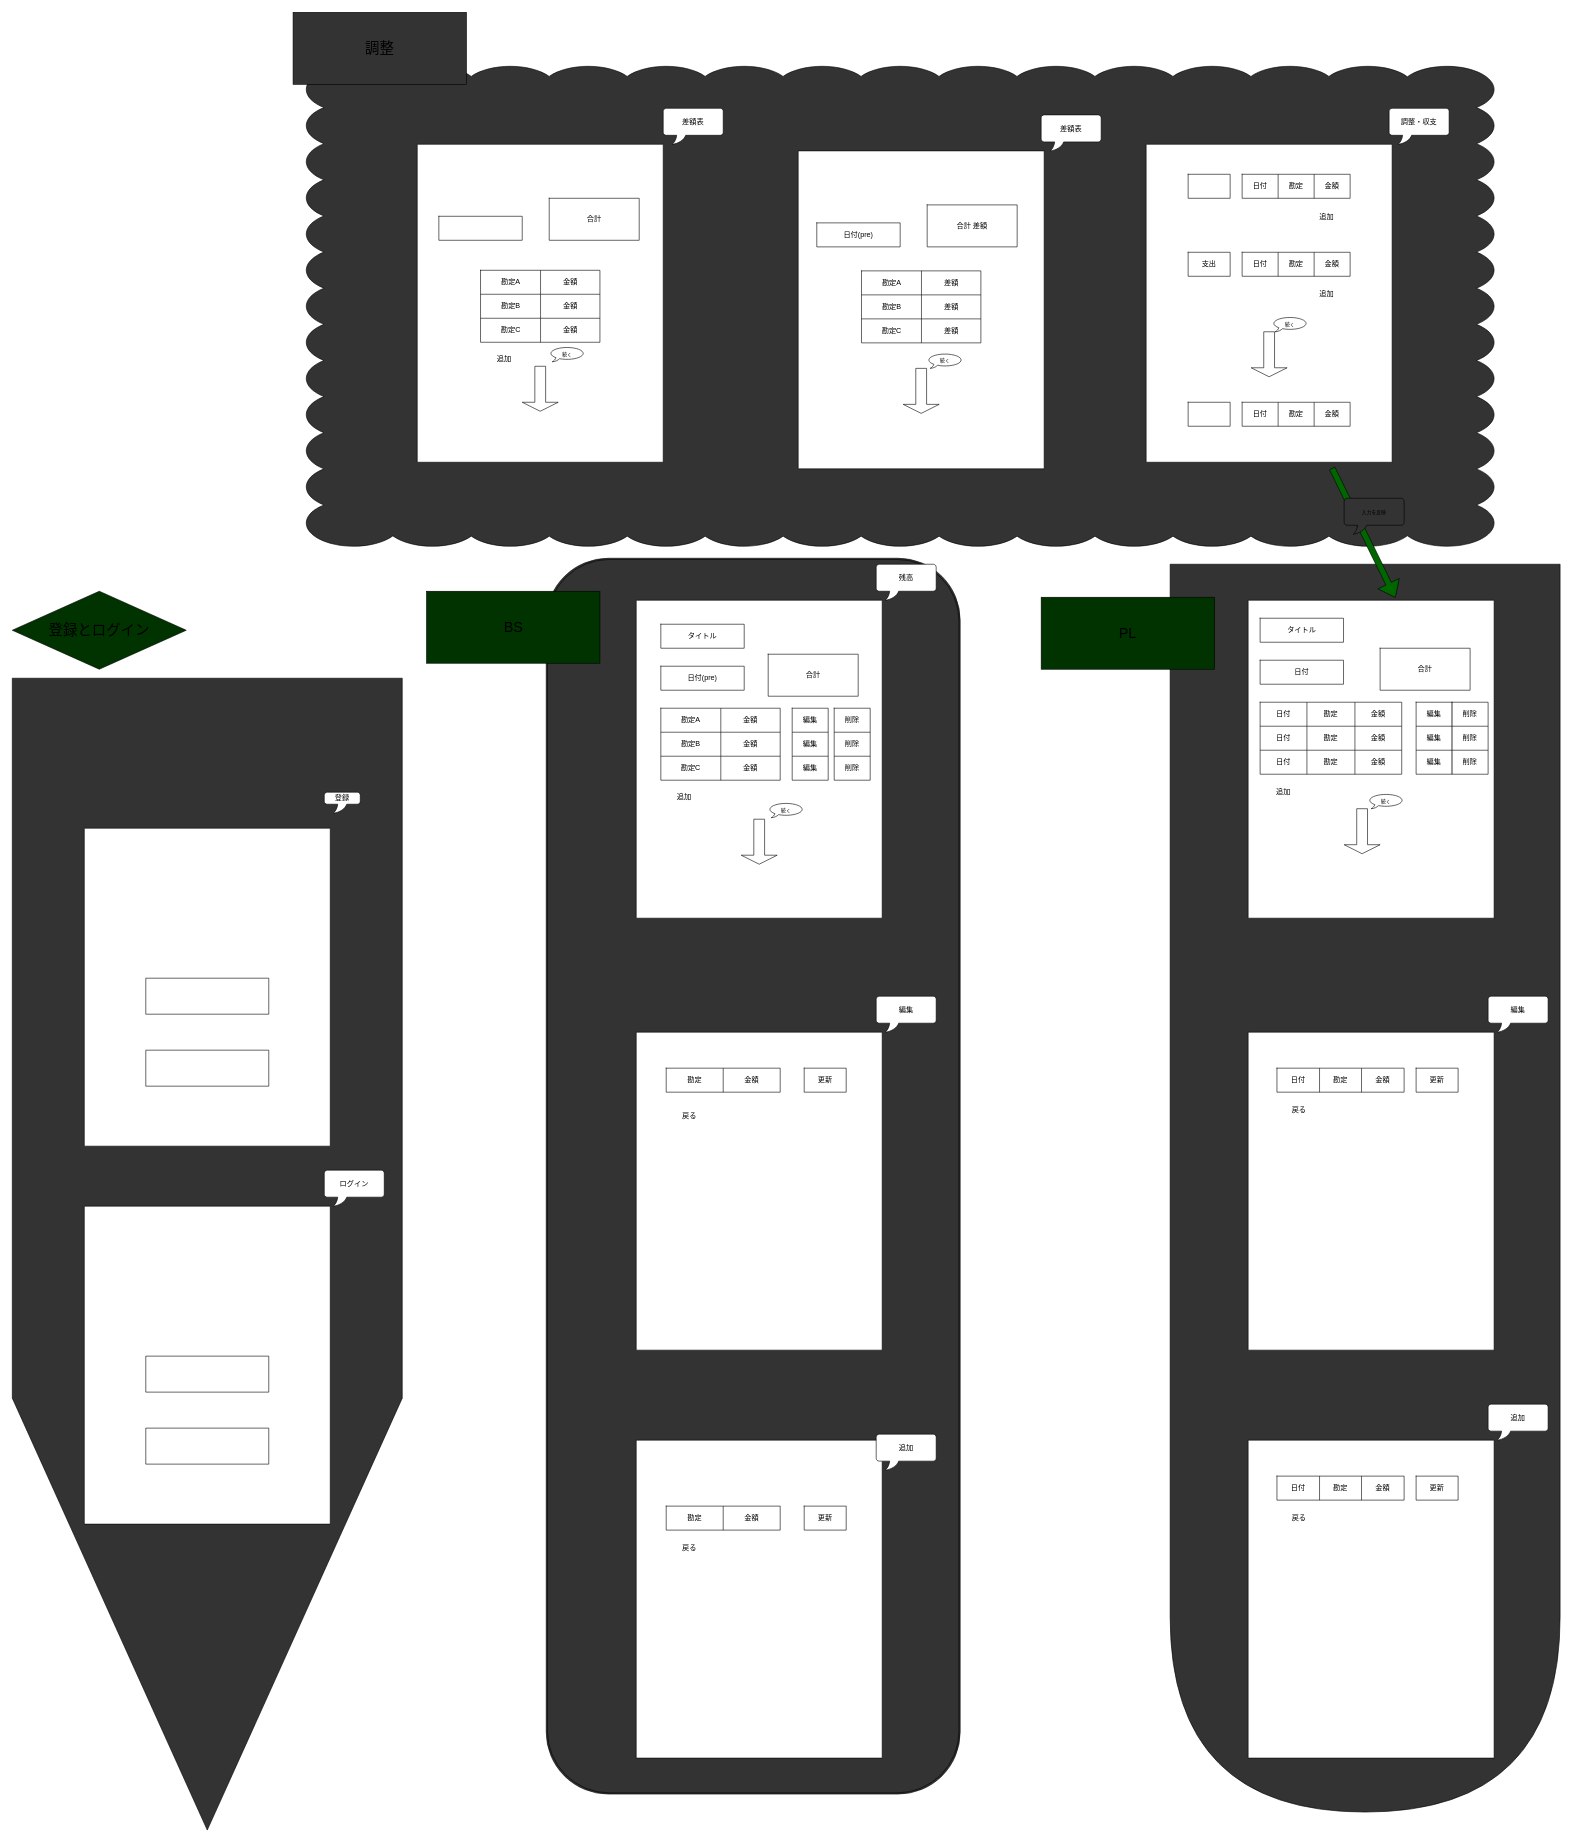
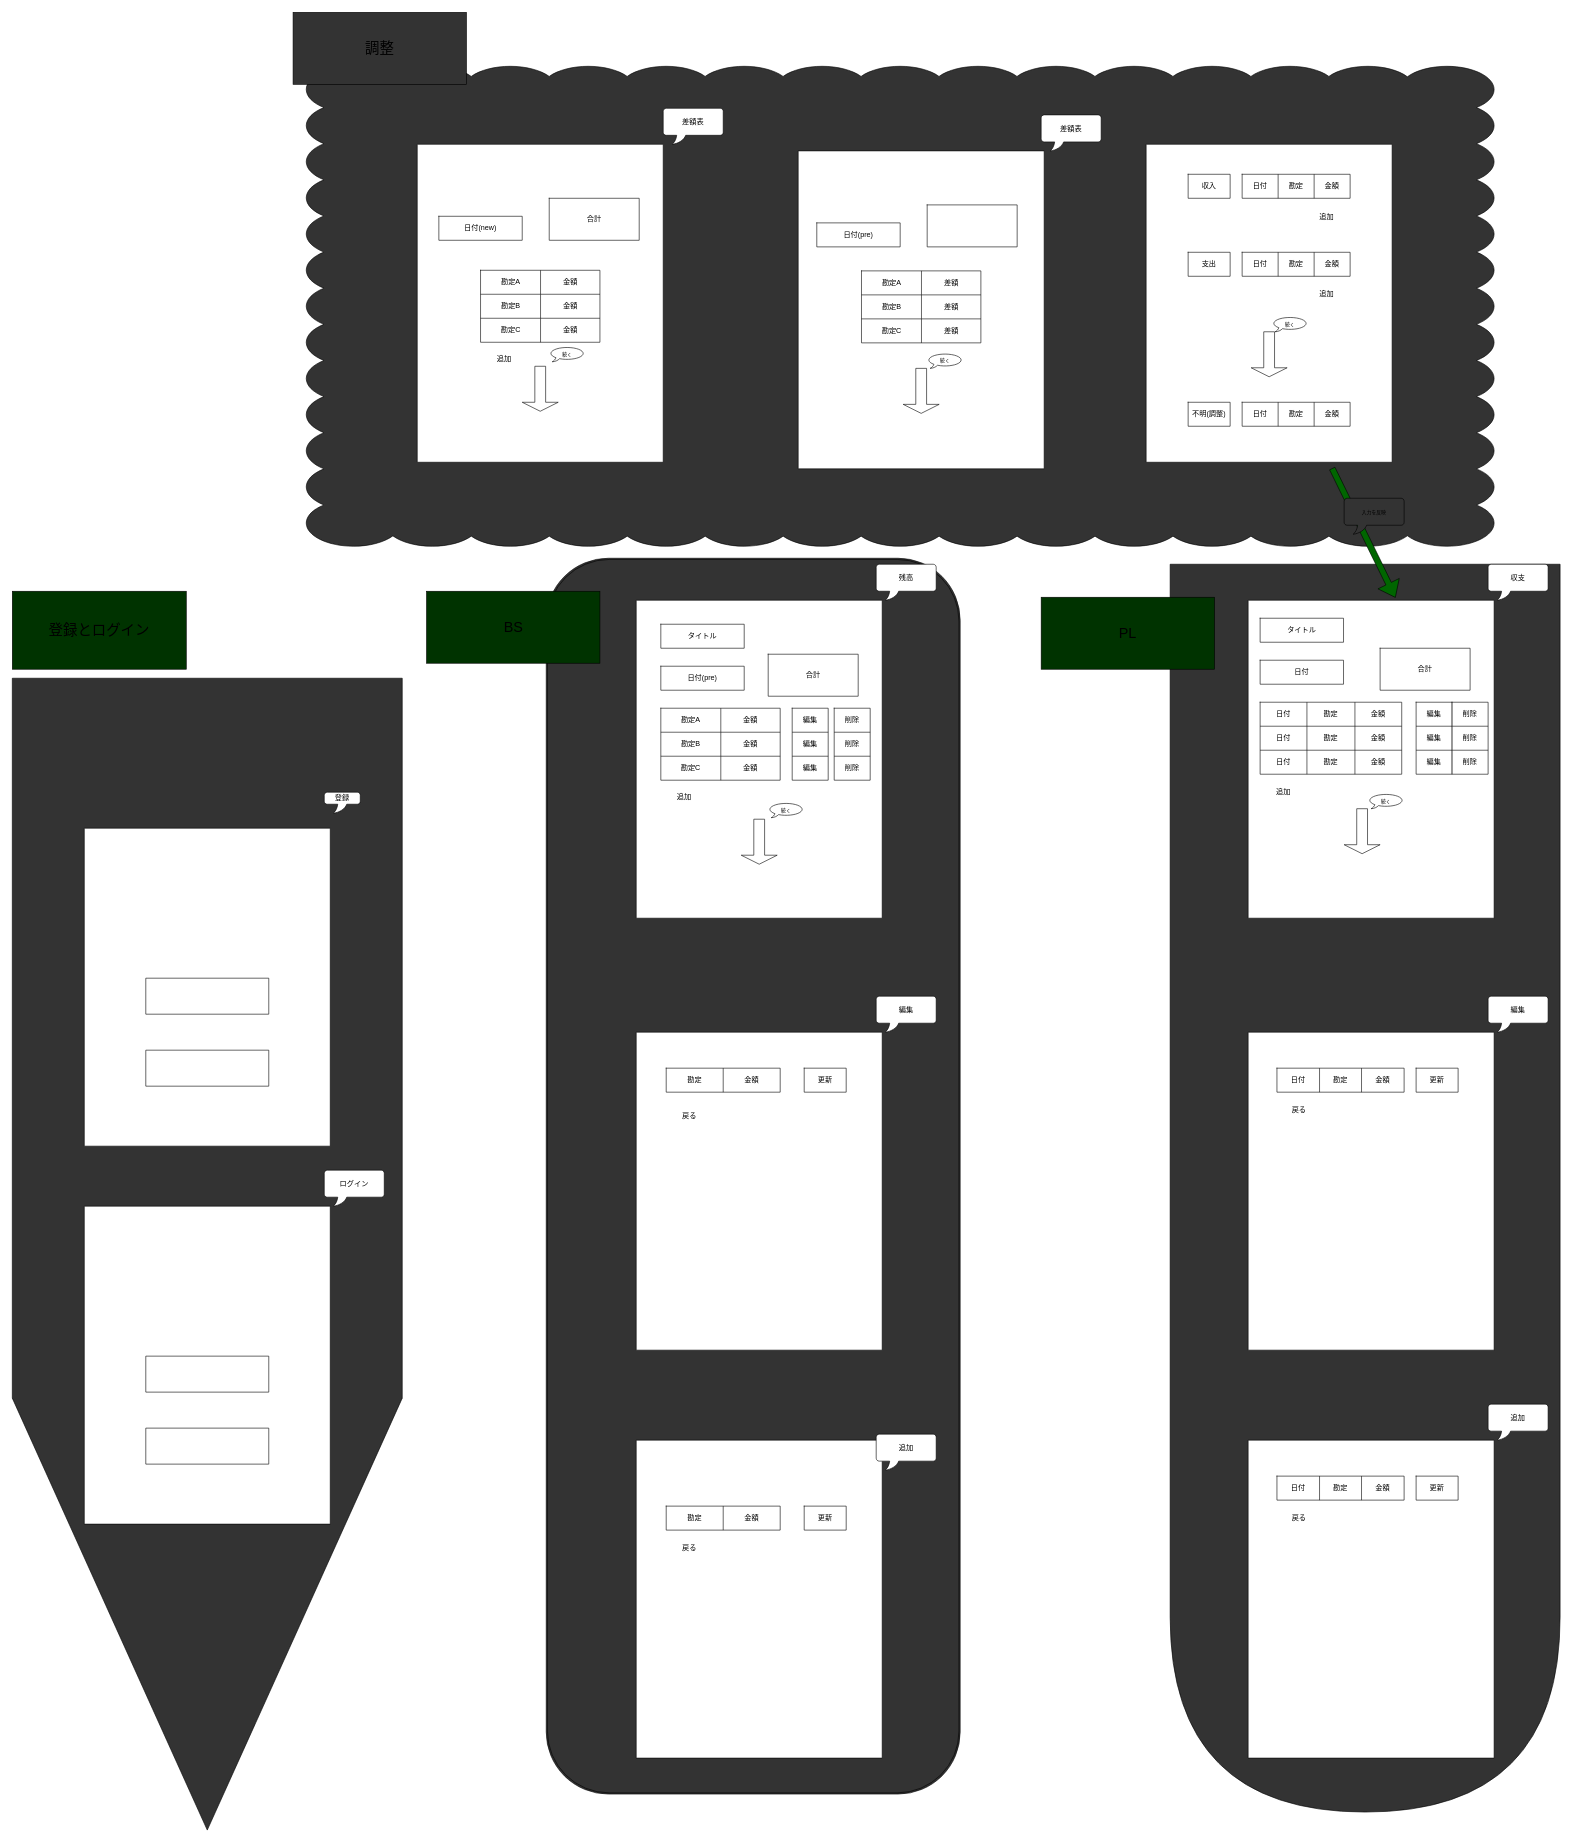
- <mxCell id="178" value="調整・収支" style="whiteSpace=wrap;html=1;shape=mxgraph.basic.roundRectCallout;dx=30;dy=15;size=5;boundedLbl=1;" vertex="1" parent="1"><mxGeometry x="2315" y="180" width="100" height="60" as="geometry" /></mxCell>
+ <mxCell id="187" value="収入" style="shape=partialRectangle;html=1;whiteSpace=wrap;connectable=0;overflow=hidden;fillColor=none;top=0;left=0;bottom=0;right=0;" vertex="1" parent="186"><mxGeometry width="70" height="40" as="geometry" /></mxCell>
- <mxCell id="177" value="合計 差額" style="shape=partialRectangle;html=1;whiteSpace=wrap;connectable=0;overflow=hidden;fillColor=none;top=0;left=0;bottom=0;right=0;" vertex="1" parent="176"><mxGeometry width="150" height="70" as="geometry" /></mxCell>
+ <mxCell id="154" value="日付(new)" style="shape=partialRectangle;html=1;whiteSpace=wrap;connectable=0;overflow=hidden;fillColor=none;top=0;left=0;bottom=0;right=0;" vertex="1" parent="153"><mxGeometry width="139" height="40" as="geometry" /></mxCell>
+ <mxCell id="200" value="不明(調整)" style="shape=partialRectangle;html=1;whiteSpace=wrap;connectable=0;overflow=hidden;fillColor=none;top=0;left=0;bottom=0;right=0;" vertex="1" parent="199"><mxGeometry width="70" height="40" as="geometry" /></mxCell>
+ <mxCell id="67" value="収支" style="whiteSpace=wrap;html=1;shape=mxgraph.basic.roundRectCallout;dx=30;dy=15;size=5;boundedLbl=1;" vertex="1" parent="1"><mxGeometry x="2480" y="940" width="100" height="60" as="geometry" /></mxCell>
- <mxCell id="210" value="&lt;font style=&quot;font-size: 24px&quot;&gt;登録とログイン&lt;/font&gt;" style="rhombus;whiteSpace=wrap;html=1;fontSize=8;fillColor=#003300;" vertex="1" parent="1"><mxGeometry x="20" y="985" width="290" height="130" as="geometry" /></mxCell>
+ <mxCell id="210" value="&lt;font style=&quot;font-size: 24px&quot;&gt;登録とログイン&lt;/font&gt;" style="rounded=0;whiteSpace=wrap;html=1;fontSize=8;fillColor=#003300;" vertex="1" parent="1"><mxGeometry x="20" y="985" width="290" height="130" as="geometry" /></mxCell>
